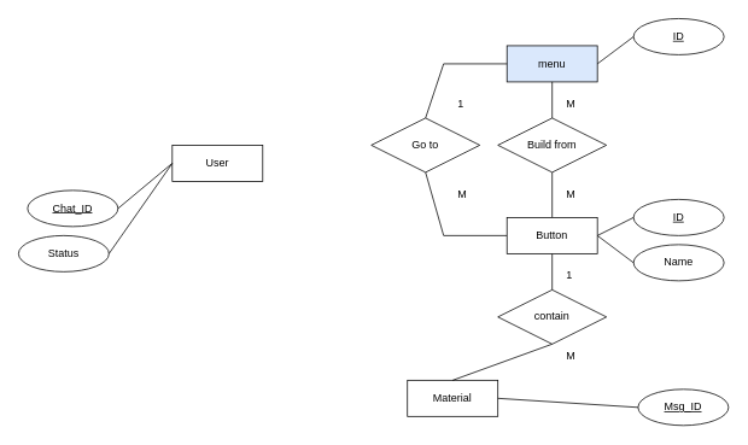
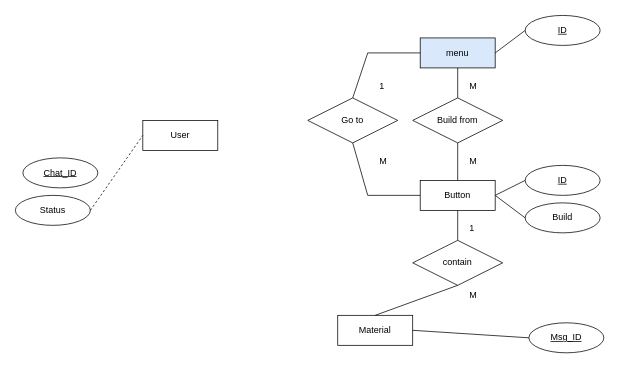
- <mxCell id="5" value="" style="endArrow=none;html=1;rounded=0;exitX=1;exitY=0.5;exitDx=0;exitDy=0;entryX=0;entryY=0.5;entryDx=0;entryDy=0;" parent="1" source="4" target="2" edge="1"><mxGeometry relative="1" as="geometry"><mxPoint x="140" y="290" as="sourcePoint" /><mxPoint x="300" y="290" as="targetPoint" /></mxGeometry></mxCell>
- <mxCell id="6" value="" style="endArrow=none;html=1;rounded=0;exitX=1;exitY=0.5;exitDx=0;exitDy=0;entryX=0;entryY=0.5;entryDx=0;entryDy=0;" parent="1" source="3" target="2" edge="1"><mxGeometry relative="1" as="geometry"><mxPoint x="130" y="260" as="sourcePoint" /><mxPoint x="170" y="320" as="targetPoint" /></mxGeometry></mxCell>
+ <mxCell id="6" value="" style="endArrow=none;html=1;rounded=0;exitX=1;exitY=0.5;exitDx=0;exitDy=0;entryX=0;entryY=0.5;entryDx=0;entryDy=0;dashed=1;" parent="1" source="3" target="2" edge="1"><mxGeometry relative="1" as="geometry"><mxPoint x="130" y="260" as="sourcePoint" /><mxPoint x="170" y="320" as="targetPoint" /></mxGeometry></mxCell>
- <mxCell id="24" value="Name" style="ellipse;whiteSpace=wrap;html=1;align=center;" parent="1" vertex="1"><mxGeometry x="700" y="270" width="100" height="40" as="geometry" /></mxCell>
+ <mxCell id="24" value="Build" style="ellipse;whiteSpace=wrap;html=1;align=center;" parent="1" vertex="1"><mxGeometry x="700" y="270" width="100" height="40" as="geometry" /></mxCell>
